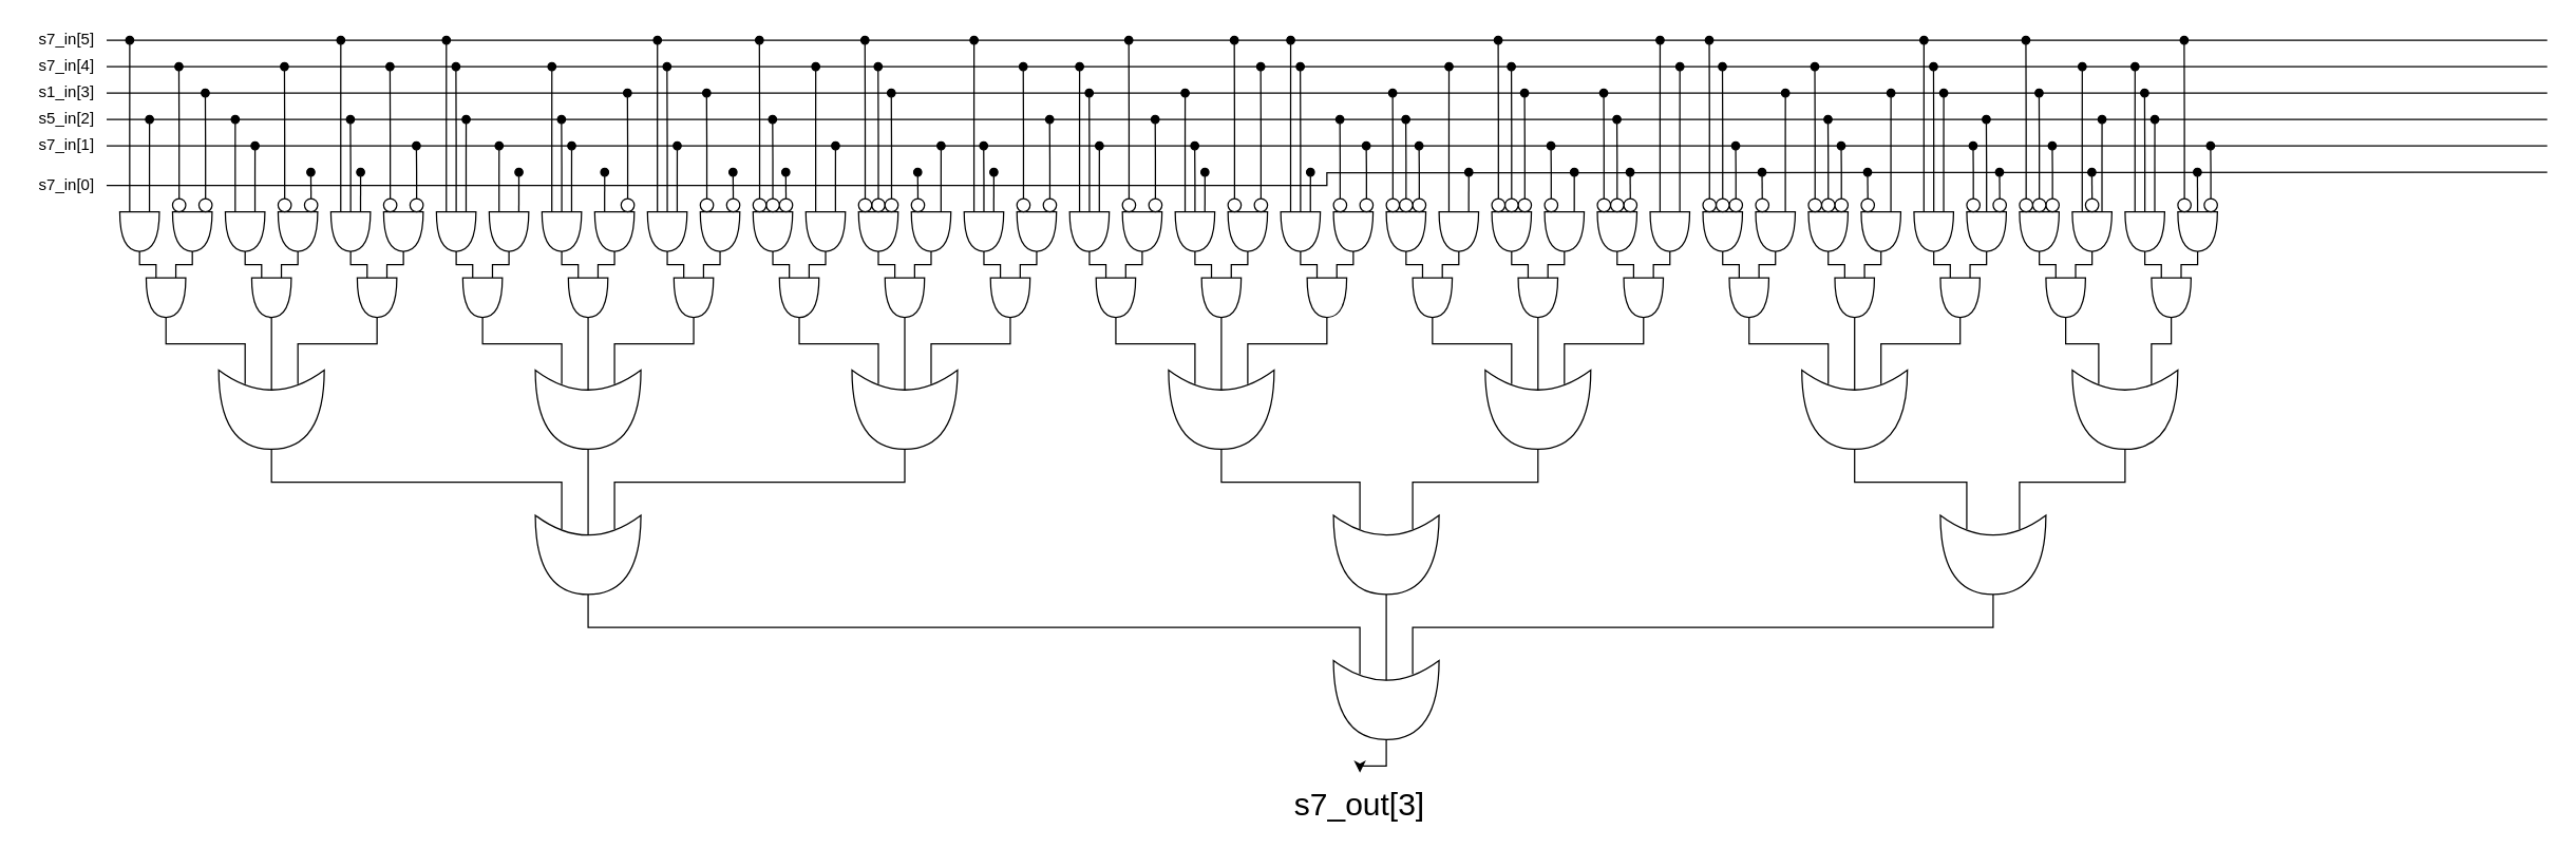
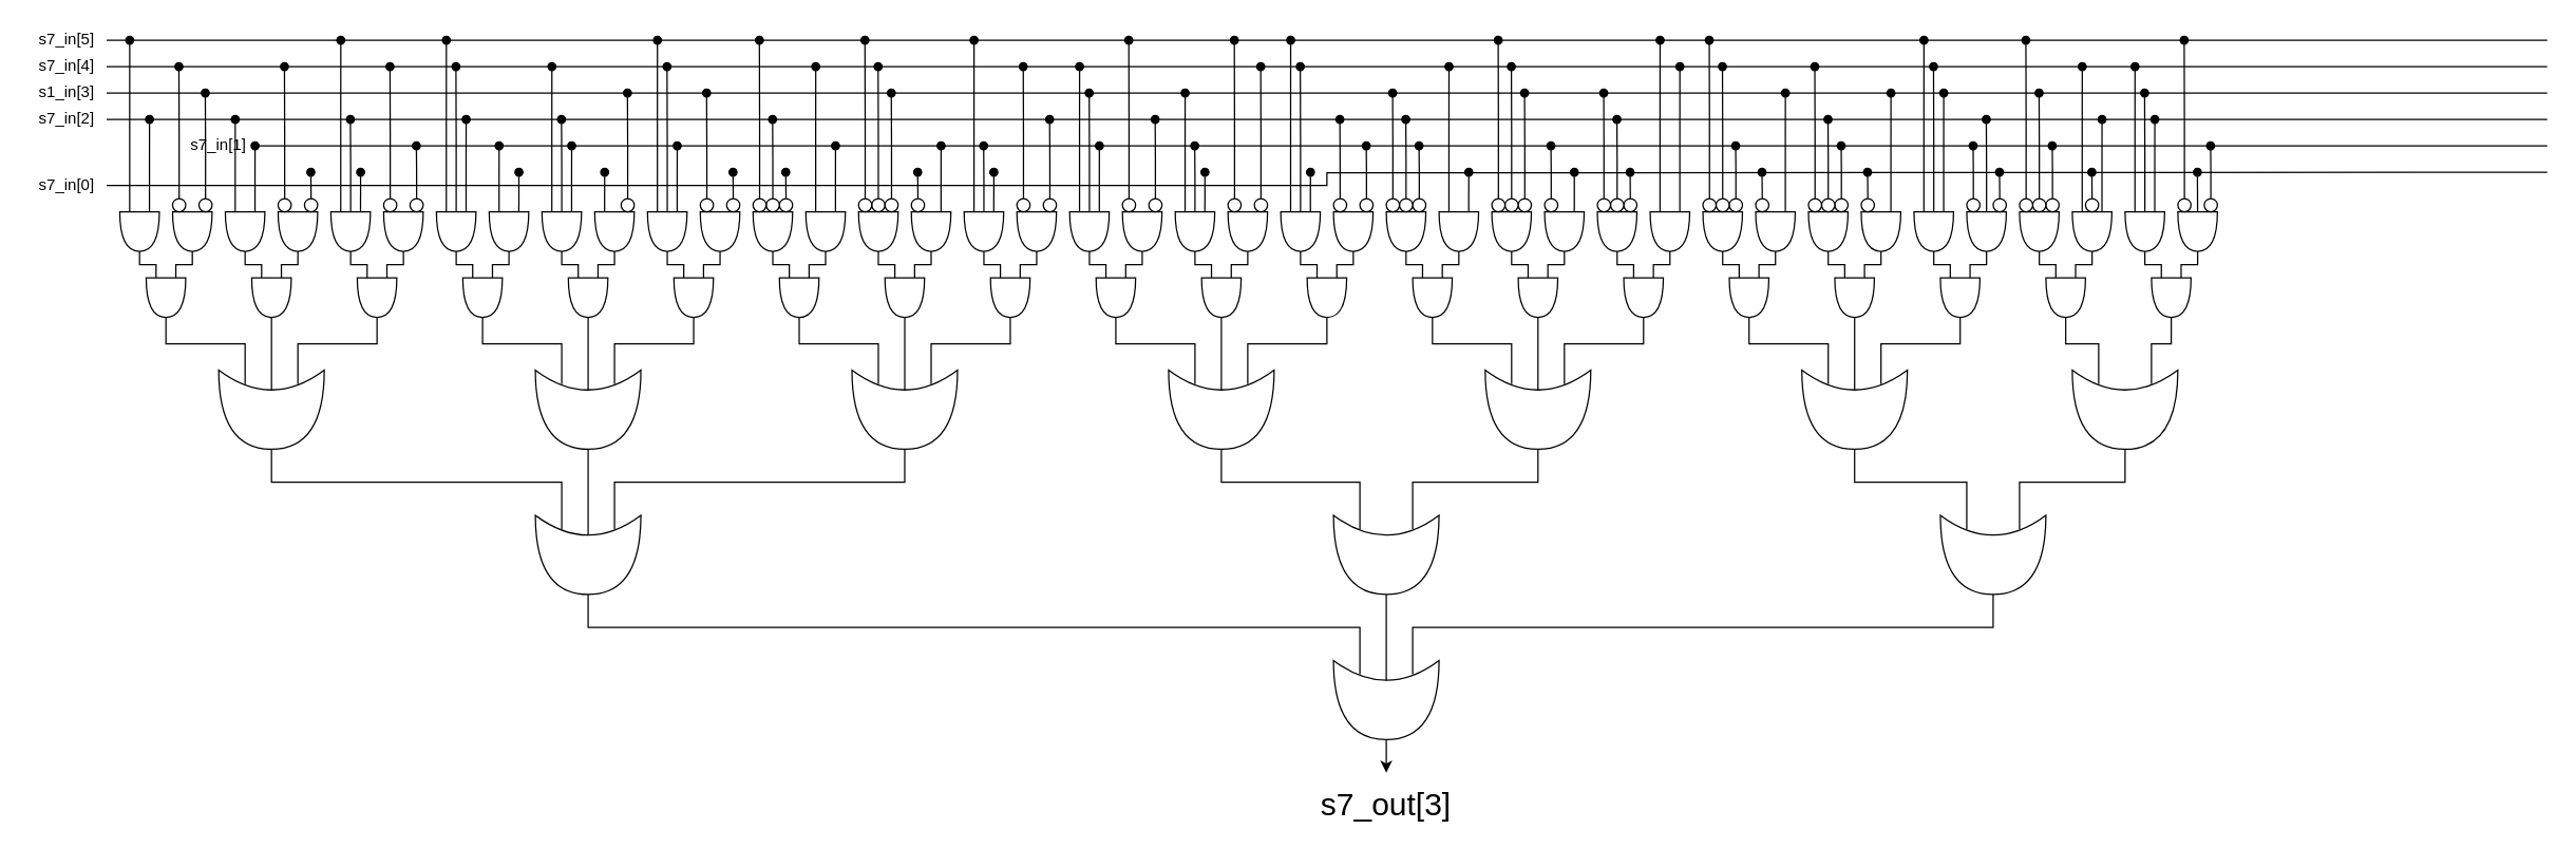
- <mxCell id="7" value="s5_in[2]" style="text;html=1;align=center;verticalAlign=middle;whiteSpace=wrap;rounded=0;" vertex="1" parent="1"><mxGeometry x="20" y="80" width="60" height="20" as="geometry" /></mxCell>
+ <mxCell id="7" value="s7_in[2]" style="text;html=1;align=center;verticalAlign=middle;whiteSpace=wrap;rounded=0;" vertex="1" parent="1"><mxGeometry x="20" y="80" width="60" height="20" as="geometry" /></mxCell>
- <mxCell id="9" value="s7_in[1]" style="text;html=1;align=center;verticalAlign=middle;whiteSpace=wrap;rounded=0;" vertex="1" parent="1"><mxGeometry x="20" y="100" width="60" height="20" as="geometry" /></mxCell>
+ <mxCell id="9" value="s7_in[1]" style="text;html=1;align=center;verticalAlign=middle;whiteSpace=wrap;rounded=0;" vertex="1" parent="1"><mxGeometry x="135" y="100" width="60" height="20" as="geometry" /></mxCell>
- <mxCell id="134" value="&lt;font style=&quot;font-size: 24px;&quot;&gt;s7_out[3]&lt;/font&gt;" style="text;html=1;align=center;verticalAlign=middle;whiteSpace=wrap;rounded=0;" vertex="1" parent="1"><mxGeometry x="980" y="585" width="100" height="50" as="geometry" /></mxCell>
+ <mxCell id="134" value="&lt;font style=&quot;font-size: 24px;&quot;&gt;s7_out[3]&lt;/font&gt;" style="text;html=1;align=center;verticalAlign=middle;whiteSpace=wrap;rounded=0;" vertex="1" parent="1"><mxGeometry x="1000" y="585" width="100" height="50" as="geometry" /></mxCell>
